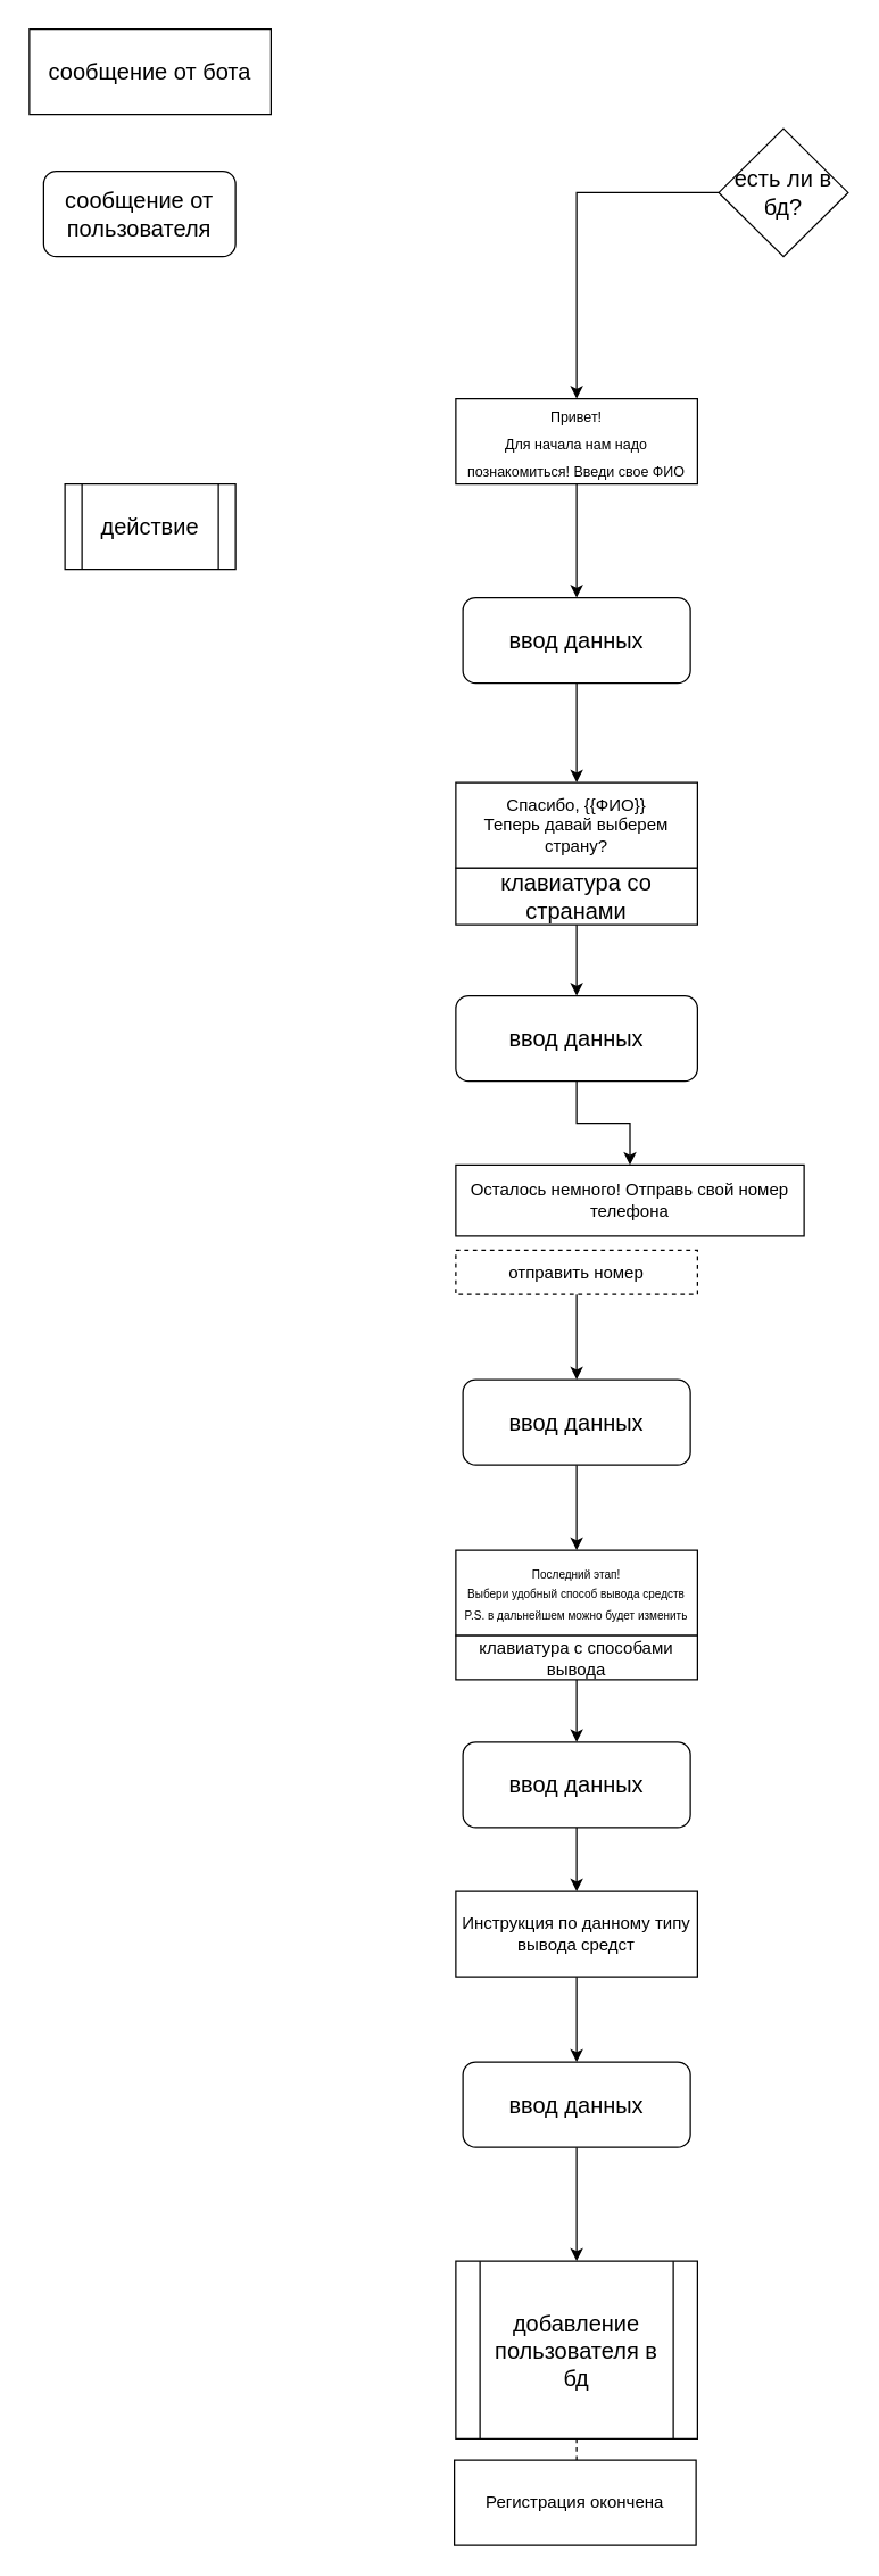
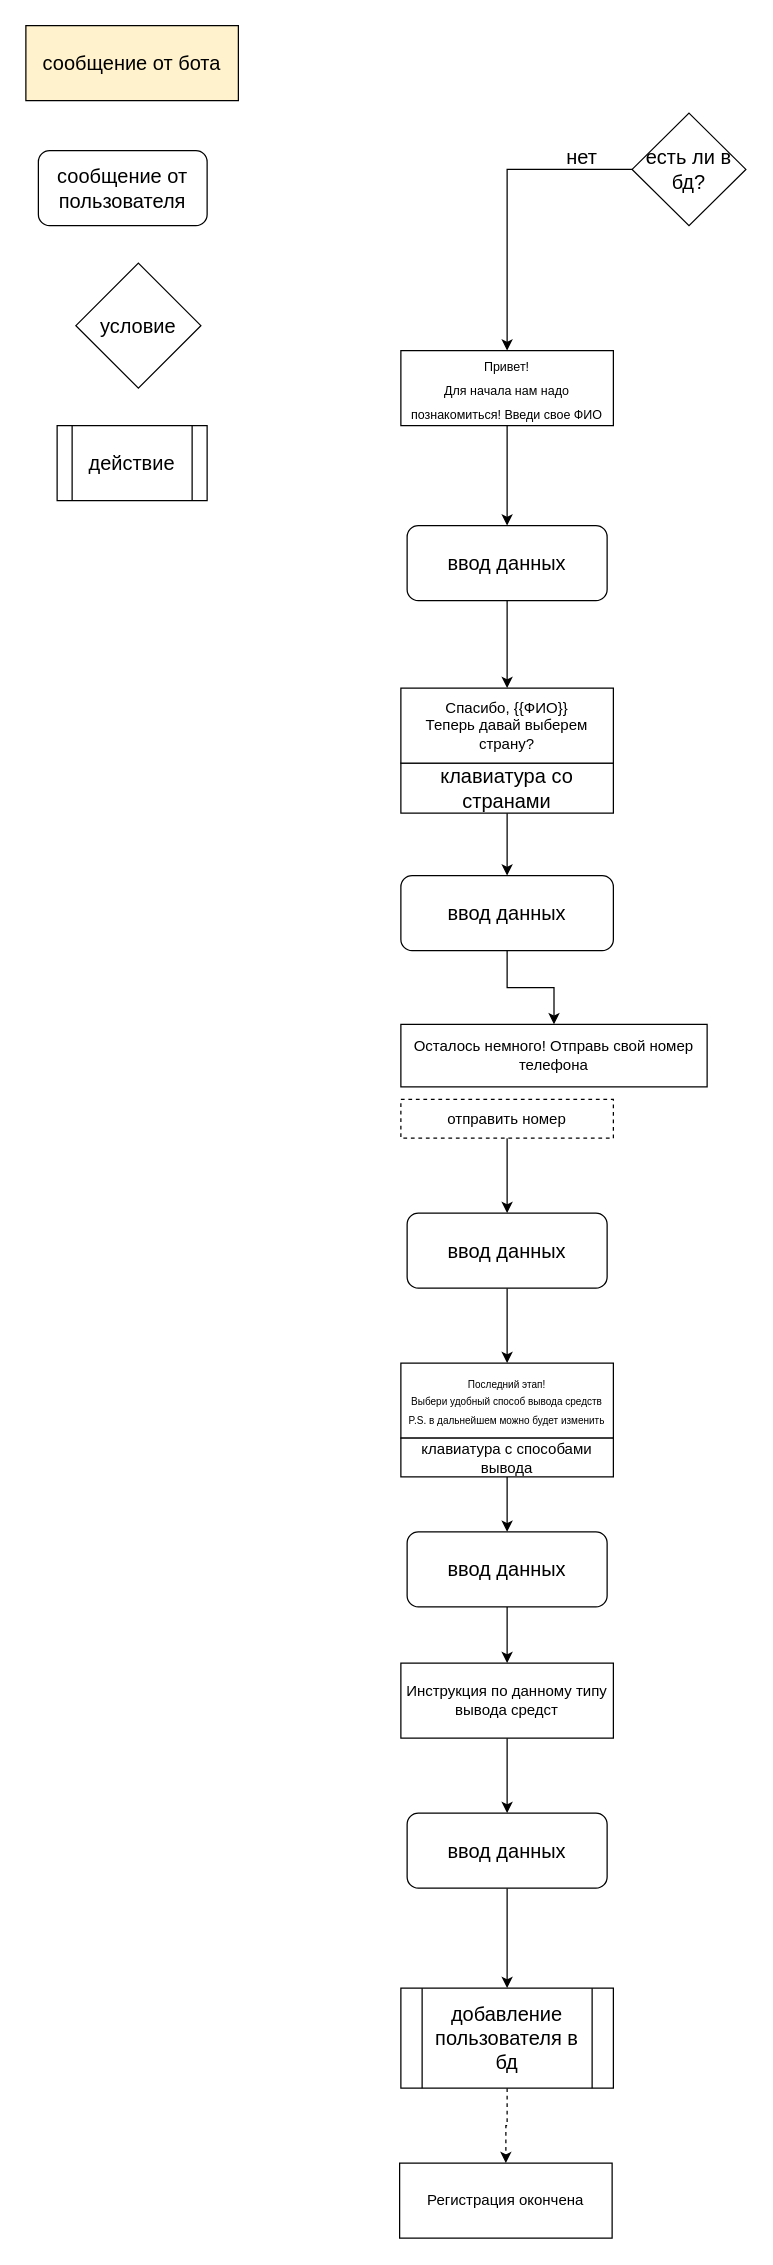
- <mxCell id="2" value="сообщение от бота" style="rounded=0;whiteSpace=wrap;html=1;fontSize=16;" parent="1" vertex="1"><mxGeometry x="20" y="20" width="170" height="60" as="geometry" /></mxCell>
+ <mxCell id="2" value="сообщение от бота" style="rounded=0;whiteSpace=wrap;html=1;fontSize=16;fillColor=#fff2cc;" parent="1" vertex="1"><mxGeometry x="20" y="20" width="170" height="60" as="geometry" /></mxCell>
+ <mxCell id="9" value="нет" style="text;strokeColor=none;align=center;fillColor=none;html=1;verticalAlign=middle;whiteSpace=wrap;rounded=0;fontSize=16;" parent="1" vertex="1"><mxGeometry x="440" y="110" width="50" height="30" as="geometry" /></mxCell>
+ <mxCell id="3" value="условие" style="rhombus;whiteSpace=wrap;html=1;fontSize=16;rounded=0;" parent="1" vertex="1"><mxGeometry x="60" y="210" width="100" height="100" as="geometry" /></mxCell>
- <mxCell id="8" value="добавление пользователя в бд" style="shape=process;whiteSpace=wrap;html=1;backgroundOutline=1;fontSize=16;rounded=0;" parent="1" vertex="1"><mxGeometry x="320" y="1590" width="170" height="125" as="geometry" /></mxCell>
+ <mxCell id="8" value="добавление пользователя в бд" style="shape=process;whiteSpace=wrap;html=1;backgroundOutline=1;fontSize=16;rounded=0;" parent="1" vertex="1"><mxGeometry x="320" y="1590" width="170" height="80" as="geometry" /></mxCell>
